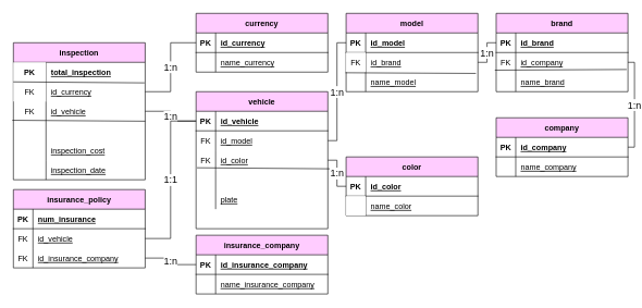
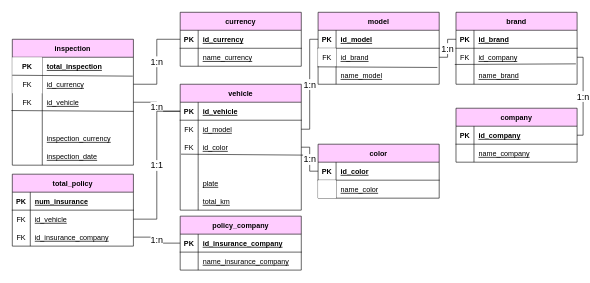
- <mxCell id="57" value="inspection_cost" style="shape=partialRectangle;overflow=hidden;connectable=0;fillColor=none;top=0;left=0;bottom=0;right=0;align=left;spacingLeft=6;fontStyle=4" parent="55" vertex="1"><mxGeometry x="50" width="152" height="30" as="geometry"><mxRectangle width="152" height="30" as="alternateBounds" /></mxGeometry></mxCell>
+ <mxCell id="57" value="inspection_currency" style="shape=partialRectangle;overflow=hidden;connectable=0;fillColor=none;top=0;left=0;bottom=0;right=0;align=left;spacingLeft=6;fontStyle=4" parent="55" vertex="1"><mxGeometry x="50" width="152" height="30" as="geometry"><mxRectangle width="152" height="30" as="alternateBounds" /></mxGeometry></mxCell>
- <mxCell id="32" value="insurance_policy" style="shape=table;startSize=30;container=1;collapsible=1;childLayout=tableLayout;fixedRows=1;rowLines=0;fontStyle=1;align=center;resizeLast=1;fillColor=#FFCCFF;strokeColor=#000000;aspect=fixed;movable=1;resizable=1;rotatable=1;deletable=1;editable=1;connectable=1;" parent="1" vertex="1"><mxGeometry x="20" y="290" width="202" height="120" as="geometry" /></mxCell>
+ <mxCell id="32" value="total_policy" style="shape=table;startSize=30;container=1;collapsible=1;childLayout=tableLayout;fixedRows=1;rowLines=0;fontStyle=1;align=center;resizeLast=1;fillColor=#FFCCFF;strokeColor=#000000;aspect=fixed;movable=1;resizable=1;rotatable=1;deletable=1;editable=1;connectable=1;" parent="1" vertex="1"><mxGeometry x="20" y="290" width="202" height="120" as="geometry" /></mxCell>
+ <mxCell id="19" value="total_km" style="shape=partialRectangle;overflow=hidden;connectable=0;fillColor=none;top=0;left=0;bottom=0;right=0;align=left;spacingLeft=6;fontStyle=4" parent="17" vertex="1"><mxGeometry x="30" width="172" height="30" as="geometry"><mxRectangle width="172" height="30" as="alternateBounds" /></mxGeometry></mxCell>
- <mxCell id="79" value="insurance_company" style="shape=table;startSize=30;container=1;collapsible=1;childLayout=tableLayout;fixedRows=1;rowLines=0;fontStyle=1;align=center;resizeLast=1;fillColor=#FFCCFF;strokeColor=#000000;aspect=fixed;movable=1;resizable=1;rotatable=1;deletable=1;editable=1;connectable=1;" parent="1" vertex="1"><mxGeometry x="300" y="360" width="202" height="90" as="geometry" /></mxCell>
+ <mxCell id="79" value="policy_company" style="shape=table;startSize=30;container=1;collapsible=1;childLayout=tableLayout;fixedRows=1;rowLines=0;fontStyle=1;align=center;resizeLast=1;fillColor=#FFCCFF;strokeColor=#000000;aspect=fixed;movable=1;resizable=1;rotatable=1;deletable=1;editable=1;connectable=1;" parent="1" vertex="1"><mxGeometry x="300" y="360" width="202" height="90" as="geometry" /></mxCell>
